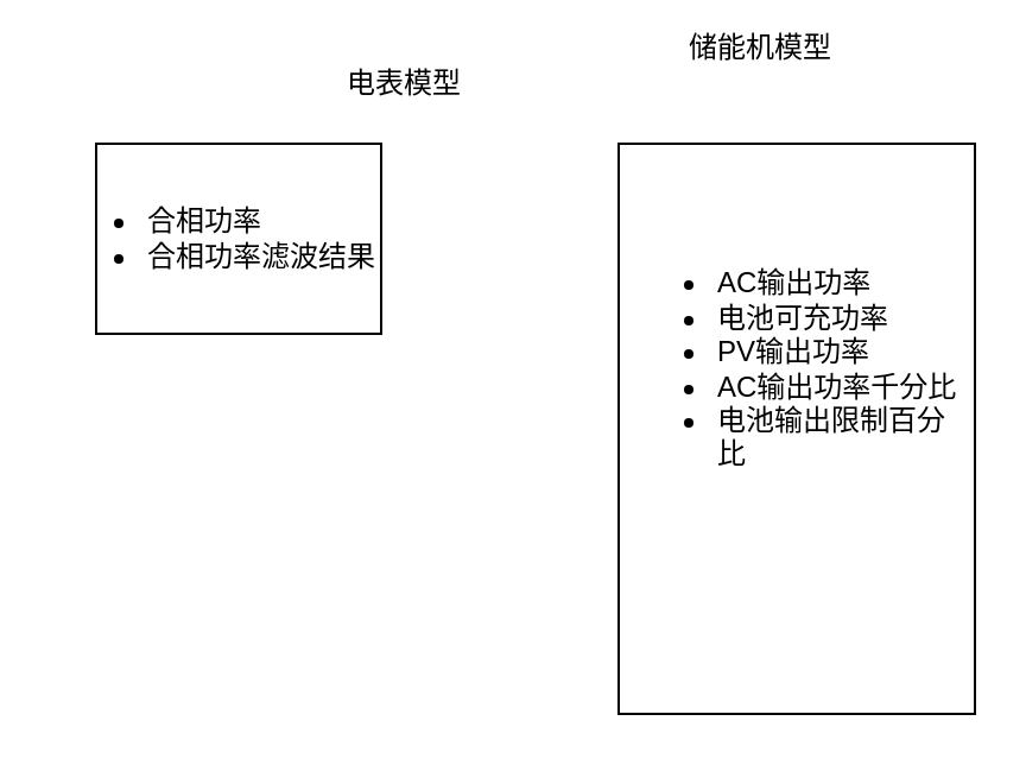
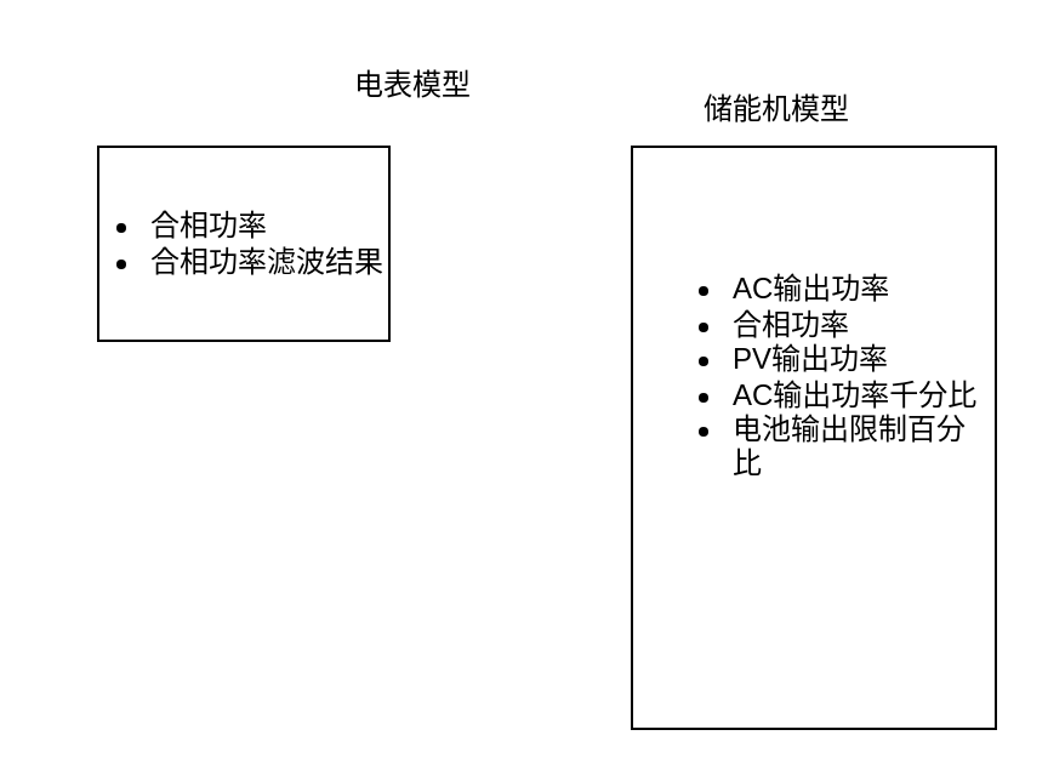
- <mxCell id="6" value="储能机模型" style="text;html=1;align=center;verticalAlign=middle;whiteSpace=wrap;rounded=0;" vertex="1" parent="1"><mxGeometry x="285" y="5" width="70" height="30" as="geometry" /></mxCell>
+ <mxCell id="6" value="储能机模型" style="text;html=1;align=center;verticalAlign=middle;whiteSpace=wrap;rounded=0;" vertex="1" parent="1"><mxGeometry x="285" y="30" width="70" height="30" as="geometry" /></mxCell>
- <mxCell id="7" value="&lt;ul&gt;&lt;li&gt;AC输出功率&lt;/li&gt;&lt;li&gt;电池可充功率&lt;/li&gt;&lt;li&gt;PV输出功率&lt;/li&gt;&lt;li&gt;AC输出功率千分比&lt;/li&gt;&lt;li&gt;电池输出限制百分比&lt;/li&gt;&lt;/ul&gt;" style="text;strokeColor=none;fillColor=none;html=1;whiteSpace=wrap;verticalAlign=middle;overflow=hidden;" vertex="1" parent="1"><mxGeometry x="260" y="60" width="147.5" height="190" as="geometry" /></mxCell>
+ <mxCell id="7" value="&lt;ul&gt;&lt;li&gt;AC输出功率&lt;/li&gt;&lt;li&gt;合相功率&lt;/li&gt;&lt;li&gt;PV输出功率&lt;/li&gt;&lt;li&gt;AC输出功率千分比&lt;/li&gt;&lt;li&gt;电池输出限制百分比&lt;/li&gt;&lt;/ul&gt;" style="text;strokeColor=none;fillColor=none;html=1;whiteSpace=wrap;verticalAlign=middle;overflow=hidden;" vertex="1" parent="1"><mxGeometry x="260" y="60" width="147.5" height="190" as="geometry" /></mxCell>
